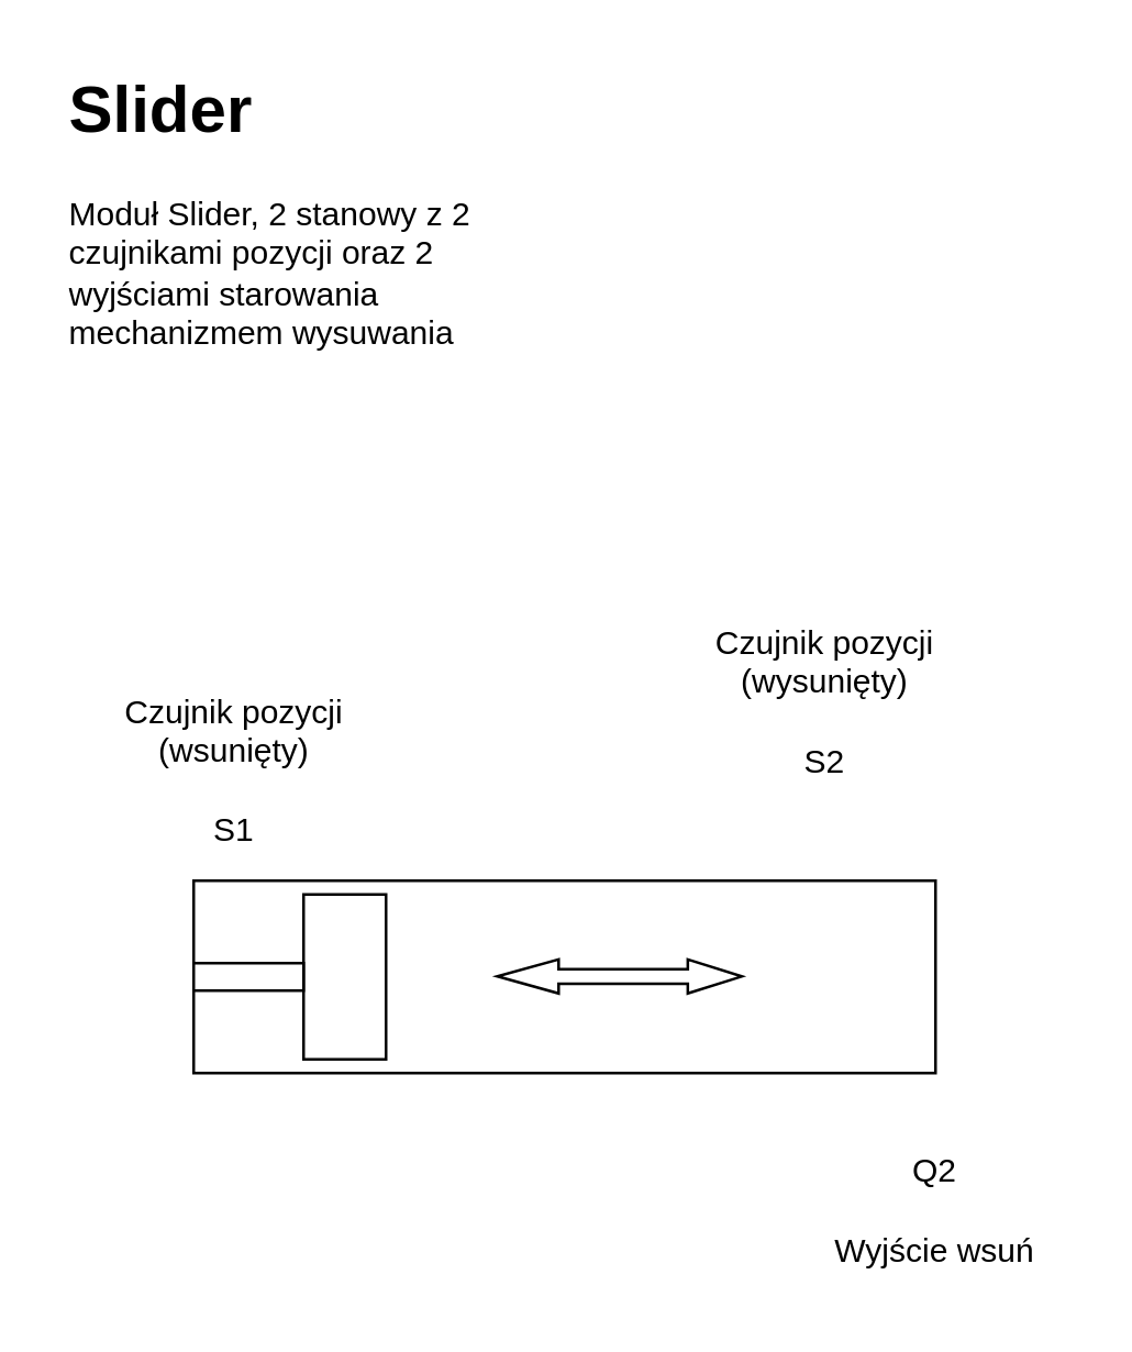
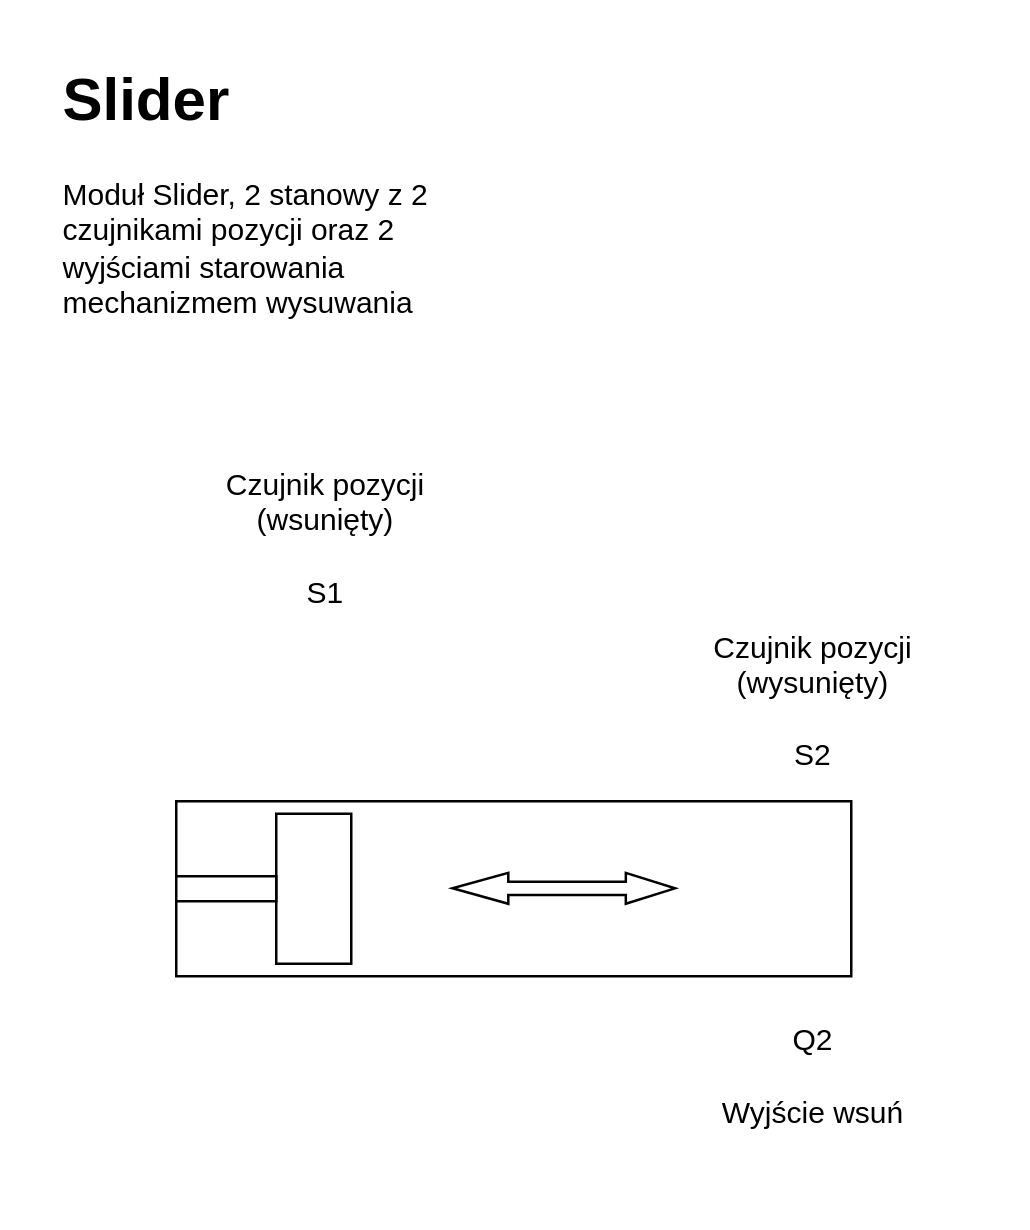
- <mxCell id="8" value="Czujnik pozycji&lt;br&gt;(wysunięty)&lt;br&gt;&lt;br&gt;S2" style="text;html=1;strokeColor=none;fillColor=none;align=center;verticalAlign=middle;whiteSpace=wrap;rounded=0;" vertex="1" parent="1"><mxGeometry x="235" y="215" width="130" height="80" as="geometry" /></mxCell>
+ <mxCell id="8" value="Czujnik pozycji&lt;br&gt;(wysunięty)&lt;br&gt;&lt;br&gt;S2" style="text;html=1;strokeColor=none;fillColor=none;align=center;verticalAlign=middle;whiteSpace=wrap;rounded=0;" vertex="1" parent="1"><mxGeometry x="260" y="240" width="130" height="80" as="geometry" /></mxCell>
- <mxCell id="9" value="Czujnik pozycji&lt;br&gt;(wsunięty)&lt;br&gt;&lt;br&gt;S1" style="text;html=1;strokeColor=none;fillColor=none;align=center;verticalAlign=middle;whiteSpace=wrap;rounded=0;" vertex="1" parent="1"><mxGeometry x="20" y="240" width="130" height="80" as="geometry" /></mxCell>
+ <mxCell id="9" value="Czujnik pozycji&lt;br&gt;(wsunięty)&lt;br&gt;&lt;br&gt;S1" style="text;html=1;strokeColor=none;fillColor=none;align=center;verticalAlign=middle;whiteSpace=wrap;rounded=0;" vertex="1" parent="1"><mxGeometry x="65" y="175" width="130" height="80" as="geometry" /></mxCell>
- <mxCell id="6" value="Q2&lt;br&gt;&lt;br&gt;Wyjście wsuń" style="text;html=1;strokeColor=none;fillColor=none;align=center;verticalAlign=middle;whiteSpace=wrap;rounded=0;" parent="1" vertex="1"><mxGeometry x="295" y="400" width="90" height="80" as="geometry" /></mxCell>
+ <mxCell id="6" value="Q2&lt;br&gt;&lt;br&gt;Wyjście wsuń" style="text;html=1;strokeColor=none;fillColor=none;align=center;verticalAlign=middle;whiteSpace=wrap;rounded=0;" parent="1" vertex="1"><mxGeometry x="280" y="390" width="90" height="80" as="geometry" /></mxCell>
